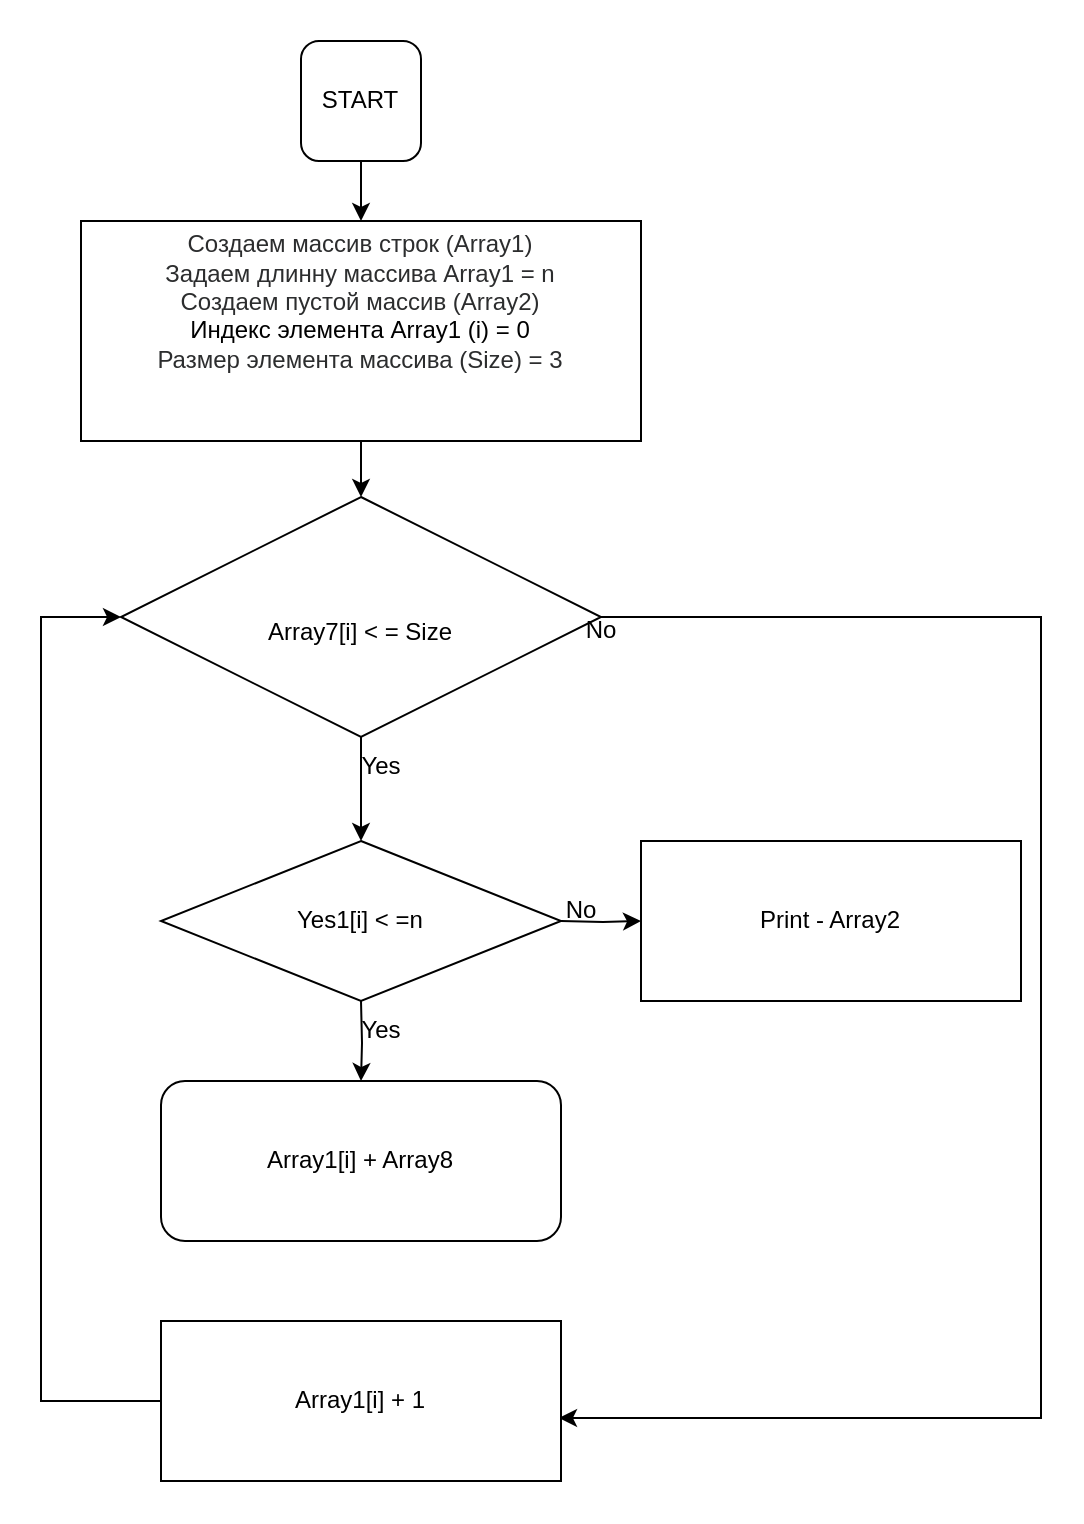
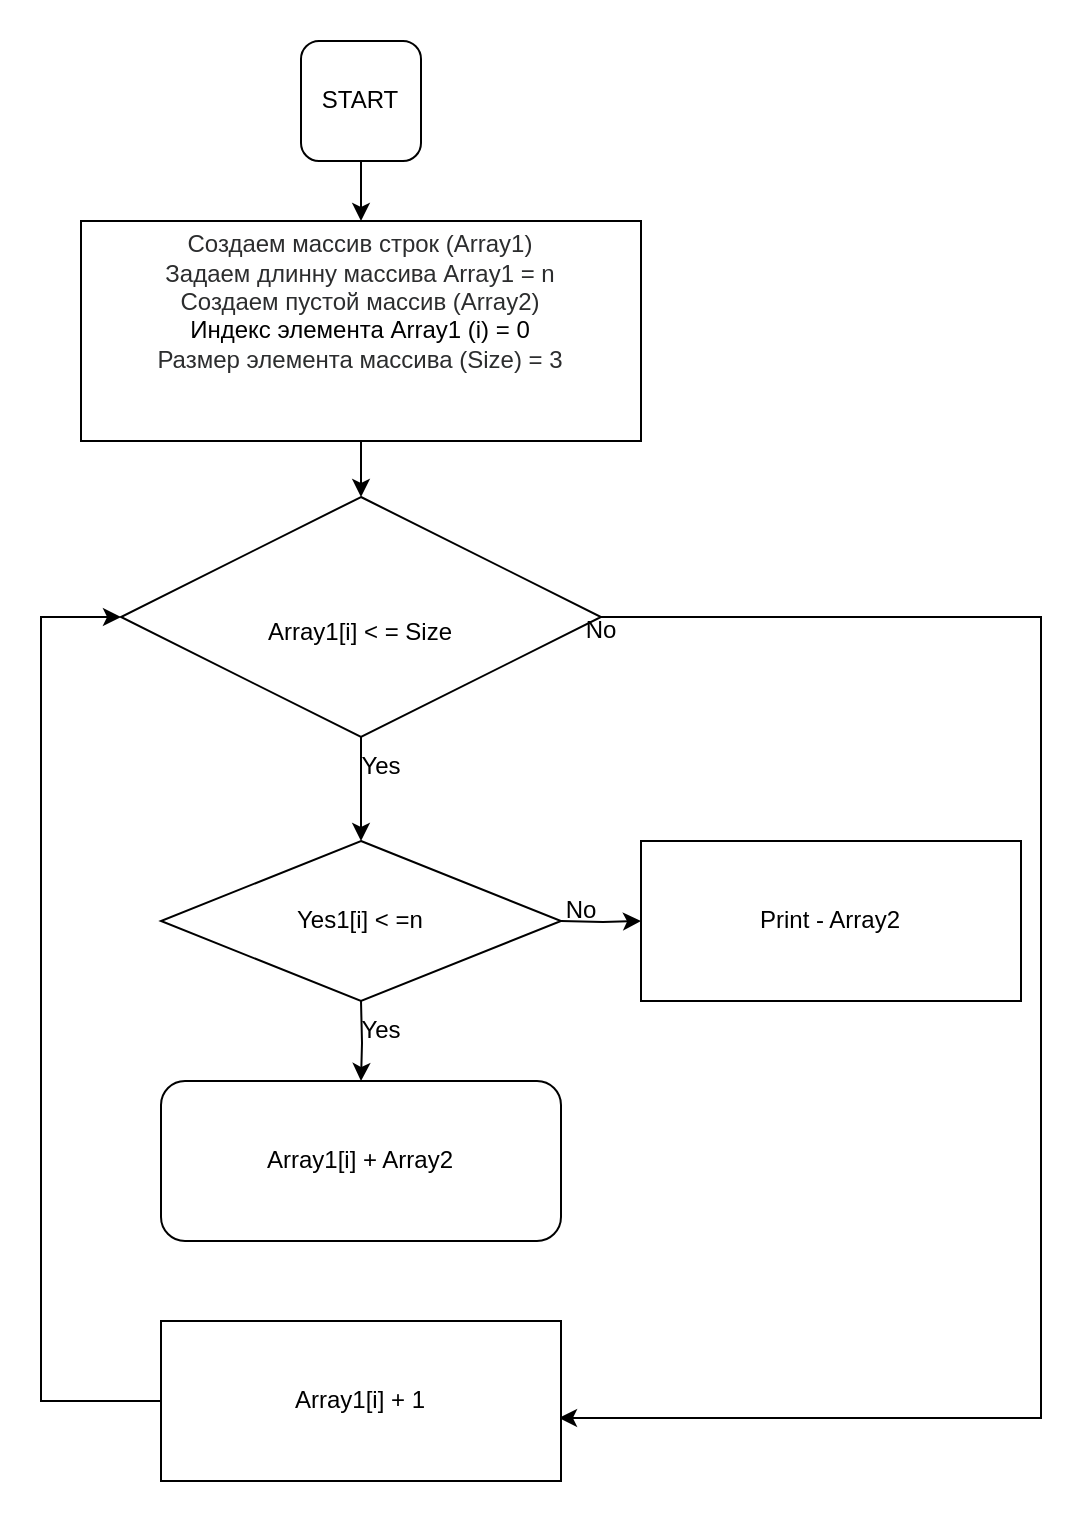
- <mxCell id="7" value="&lt;br&gt;Array7[i] &amp;lt; = Size" style="rhombus;whiteSpace=wrap;html=1;" parent="1" vertex="1"><mxGeometry x="60" y="248" width="240" height="120" as="geometry" /></mxCell>
+ <mxCell id="7" value="&lt;br&gt;Array1[i] &amp;lt; = Size" style="rhombus;whiteSpace=wrap;html=1;" parent="1" vertex="1"><mxGeometry x="60" y="248" width="240" height="120" as="geometry" /></mxCell>
- <mxCell id="14" value="Array1[i] + Array8" style="rounded=1;whiteSpace=wrap;html=1;" parent="1" vertex="1"><mxGeometry x="80" y="540" width="200" height="80" as="geometry" /></mxCell>
+ <mxCell id="14" value="Array1[i] + Array2" style="rounded=1;whiteSpace=wrap;html=1;" parent="1" vertex="1"><mxGeometry x="80" y="540" width="200" height="80" as="geometry" /></mxCell>
